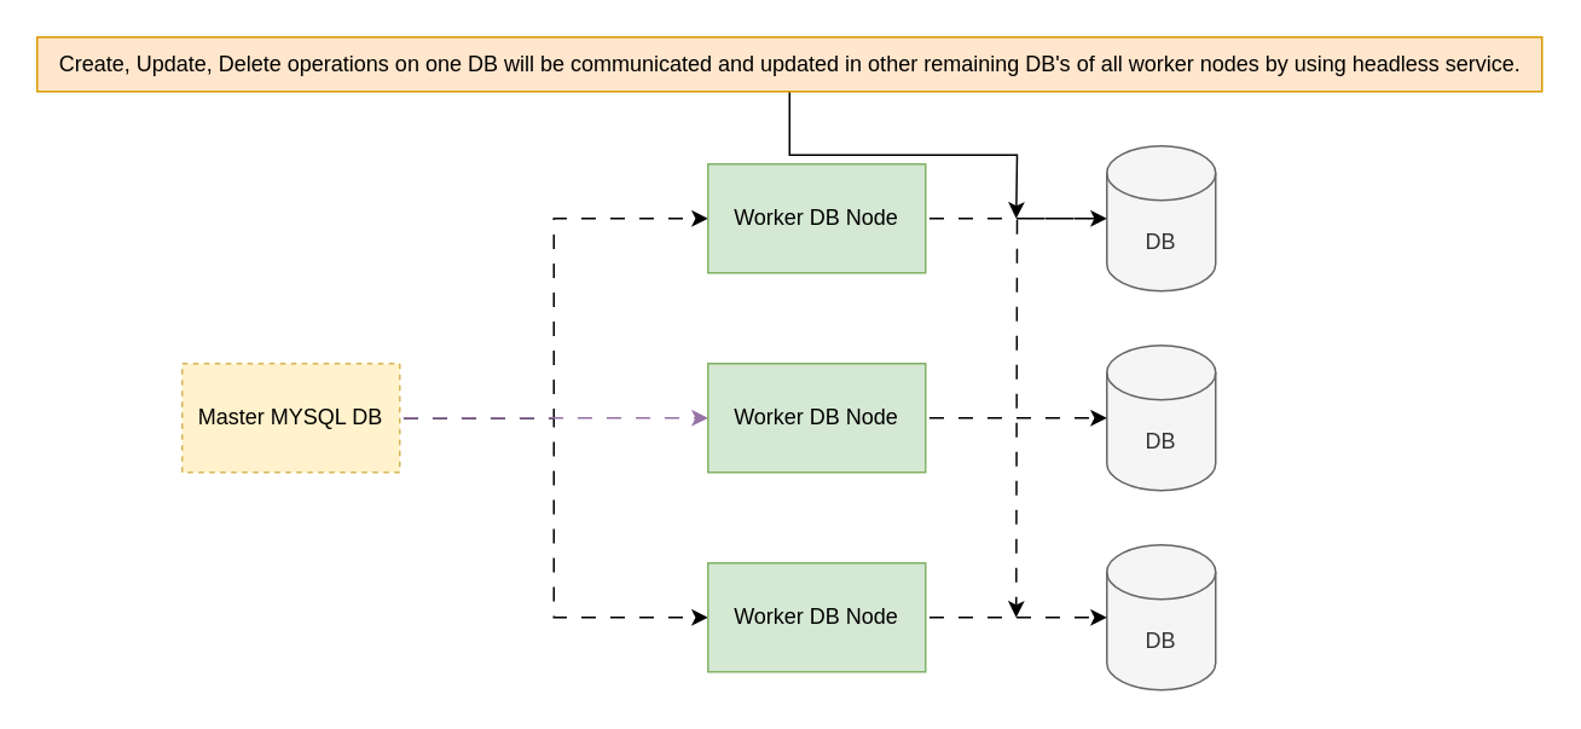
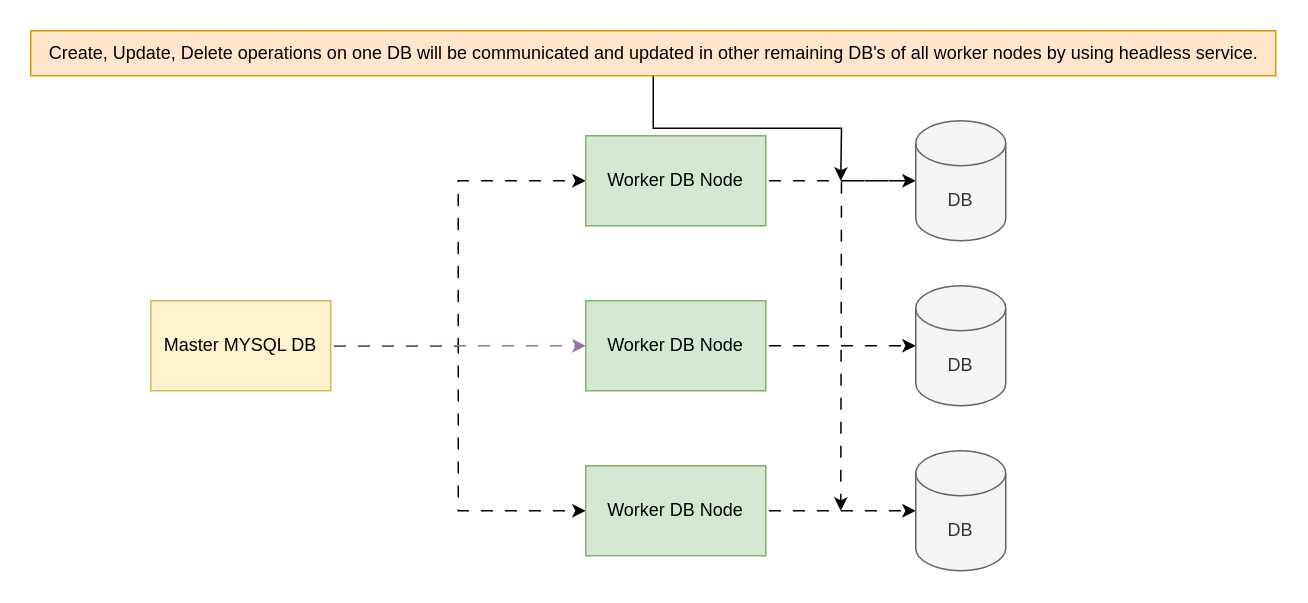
- <mxCell id="5" value="Master MYSQL DB" style="rounded=0;whiteSpace=wrap;html=1;fillColor=#fff2cc;strokeColor=#d6b656;dashed=1;" vertex="1" parent="1"><mxGeometry x="100" y="200" width="120" height="60" as="geometry" /></mxCell>
+ <mxCell id="5" value="Master MYSQL DB" style="rounded=0;whiteSpace=wrap;html=1;fillColor=#fff2cc;strokeColor=#d6b656;" vertex="1" parent="1"><mxGeometry x="100" y="200" width="120" height="60" as="geometry" /></mxCell>
